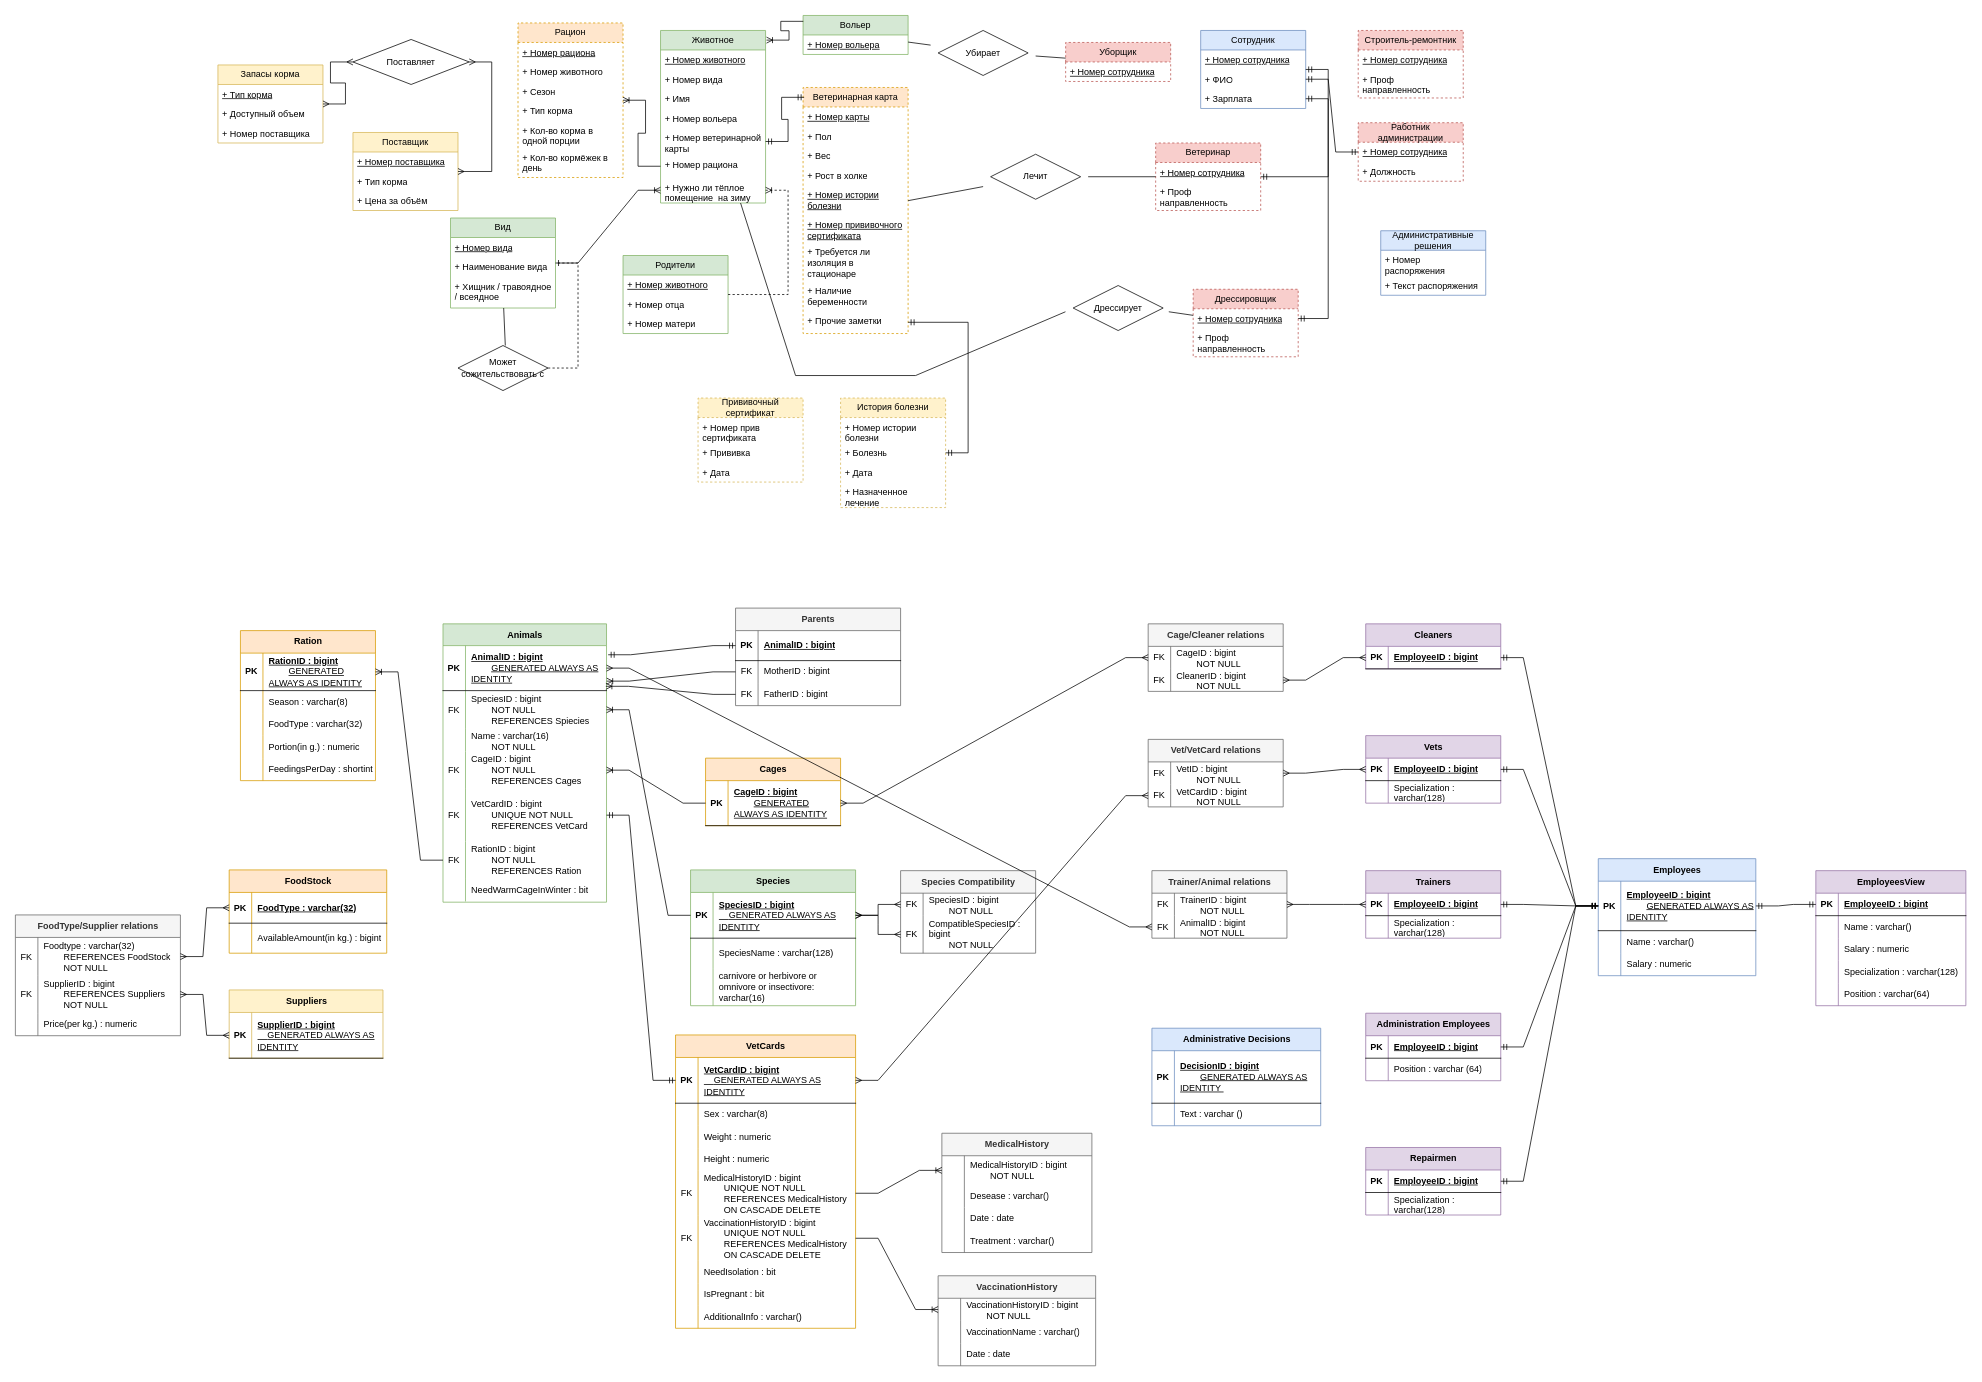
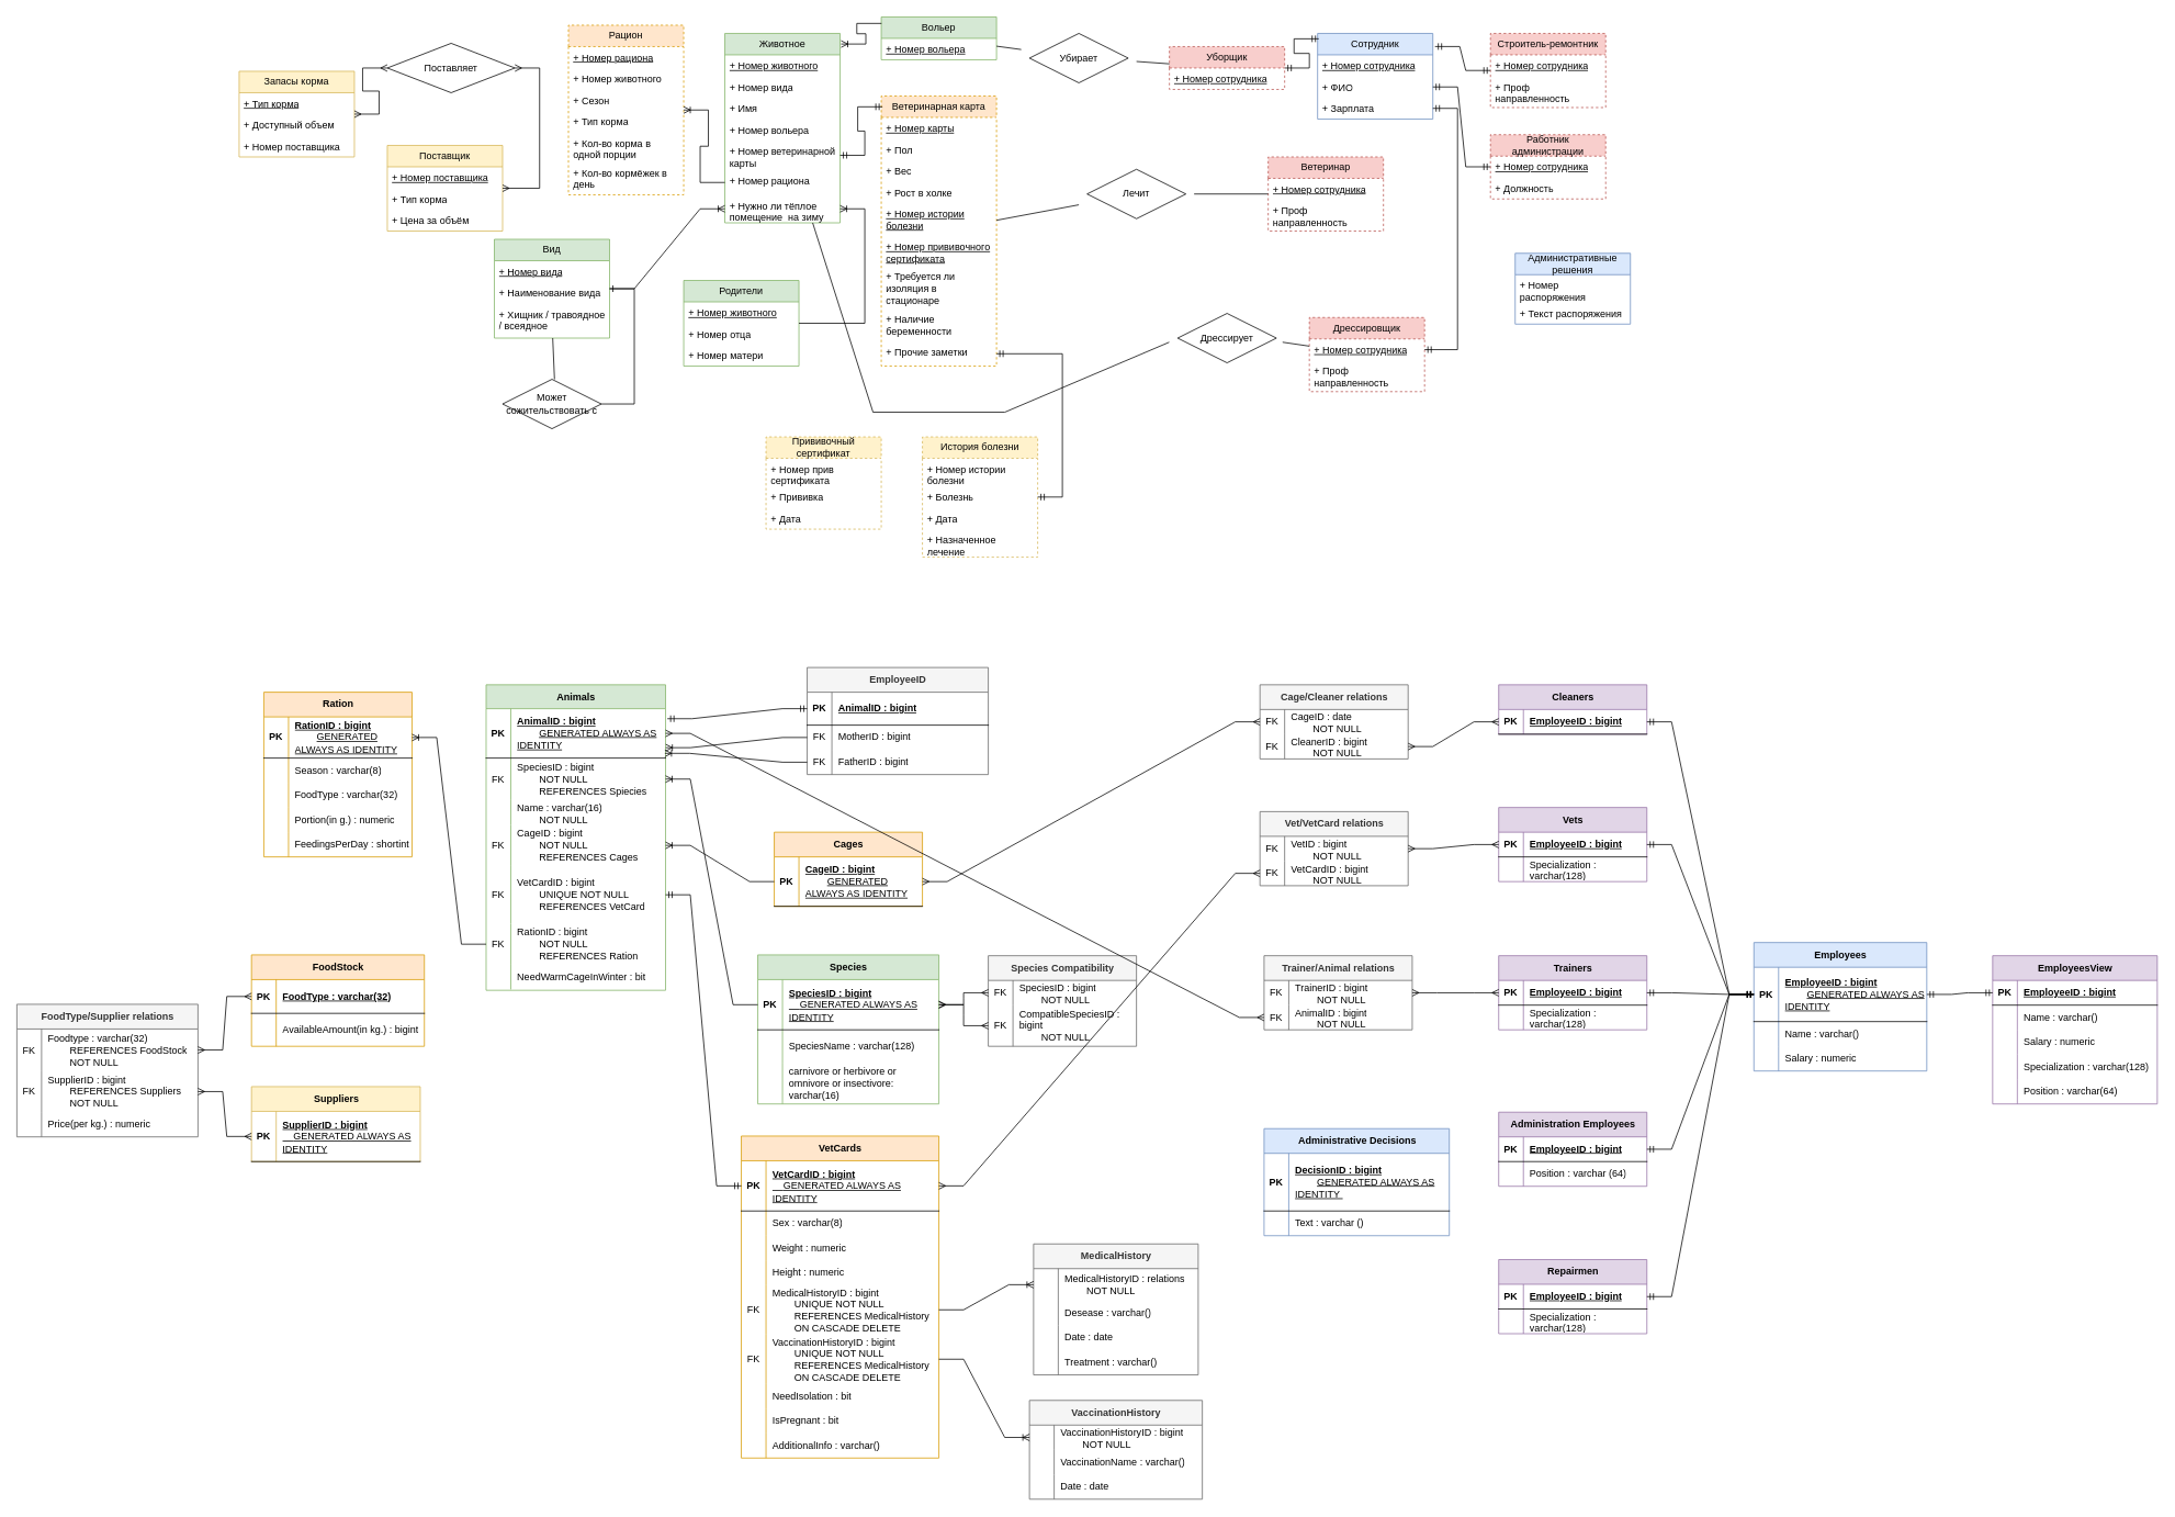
+ <mxCell id="64" value="" style="edgeStyle=entityRelationEdgeStyle;fontSize=12;html=1;endArrow=ERmandOne;startArrow=ERmandOne;rounded=0;entryX=0.01;entryY=0.063;entryDx=0;entryDy=0;entryPerimeter=0;" parent="1" source="56" target="40" edge="1"><mxGeometry width="100" height="100" relative="1" as="geometry"><mxPoint x="1410" y="280" as="sourcePoint" /><mxPoint x="1510" y="180" as="targetPoint" /></mxGeometry></mxCell>
+ <mxCell id="69" value="" style="edgeStyle=entityRelationEdgeStyle;fontSize=12;html=1;endArrow=ERmandOne;startArrow=ERmandOne;rounded=0;entryX=1.019;entryY=0.153;entryDx=0;entryDy=0;entryPerimeter=0;" parent="1" source="61" target="40" edge="1"><mxGeometry width="100" height="100" relative="1" as="geometry"><mxPoint x="1500" y="89" as="sourcePoint" /><mxPoint x="1611" y="57" as="targetPoint" /></mxGeometry></mxCell>
- <mxCell id="55" value="" style="edgeStyle=entityRelationEdgeStyle;fontSize=12;html=1;endArrow=ERmandOne;startArrow=ERmandOne;rounded=0;" parent="1" source="52" target="40" edge="1"><mxGeometry width="100" height="100" relative="1" as="geometry"><mxPoint x="1280" y="280" as="sourcePoint" /><mxPoint x="1380" y="180" as="targetPoint" /></mxGeometry></mxCell>
- <mxCell id="91" value="" style="edgeStyle=entityRelationEdgeStyle;fontSize=12;html=1;endArrow=ERoneToMany;rounded=0;dashed=1;" parent="1" source="78" target="9" edge="1"><mxGeometry width="100" height="100" relative="1" as="geometry"><mxPoint x="1040" y="290" as="sourcePoint" /><mxPoint x="1140" y="190" as="targetPoint" /></mxGeometry></mxCell>
+ <mxCell id="91" value="" style="edgeStyle=entityRelationEdgeStyle;fontSize=12;html=1;endArrow=ERoneToMany;rounded=0;" parent="1" source="78" target="9" edge="1"><mxGeometry width="100" height="100" relative="1" as="geometry"><mxPoint x="1040" y="290" as="sourcePoint" /><mxPoint x="1140" y="190" as="targetPoint" /></mxGeometry></mxCell>
- <mxCell id="331" value="" style="edgeStyle=entityRelationEdgeStyle;fontSize=12;html=1;endArrow=ERone;endFill=1;rounded=0;dashed=1;" edge="1" parent="1" source="330" target="31"><mxGeometry width="100" height="100" relative="1" as="geometry"><mxPoint x="620" y="540" as="sourcePoint" /><mxPoint x="720" y="440" as="targetPoint" /></mxGeometry></mxCell>
+ <mxCell id="331" value="" style="edgeStyle=entityRelationEdgeStyle;fontSize=12;html=1;endArrow=ERone;endFill=1;rounded=0;" edge="1" parent="1" source="330" target="31"><mxGeometry width="100" height="100" relative="1" as="geometry"><mxPoint x="620" y="540" as="sourcePoint" /><mxPoint x="720" y="440" as="targetPoint" /></mxGeometry></mxCell>
- <mxCell id="115" value="Parents" style="shape=table;startSize=30;container=1;collapsible=1;childLayout=tableLayout;fixedRows=1;rowLines=0;fontStyle=1;align=center;resizeLast=1;html=1;fillColor=#f5f5f5;fontColor=#333333;strokeColor=#666666;" parent="1" vertex="1"><mxGeometry x="980" y="810" width="220" height="130" as="geometry" /></mxCell>
+ <mxCell id="115" value="EmployeeID" style="shape=table;startSize=30;container=1;collapsible=1;childLayout=tableLayout;fixedRows=1;rowLines=0;fontStyle=1;align=center;resizeLast=1;html=1;fillColor=#f5f5f5;fontColor=#333333;strokeColor=#666666;" parent="1" vertex="1"><mxGeometry x="980" y="810" width="220" height="130" as="geometry" /></mxCell>
- <mxCell id="241" value="&lt;div&gt;CageID : bigint&lt;/div&gt;&lt;span style=&quot;white-space: pre;&quot;&gt;&#09;&lt;/span&gt;NOT NULL" style="shape=partialRectangle;connectable=0;fillColor=none;top=0;left=0;bottom=0;right=0;align=left;spacingLeft=6;overflow=hidden;whiteSpace=wrap;html=1;" parent="239" vertex="1"><mxGeometry x="30" width="150" height="30" as="geometry"><mxRectangle width="150" height="30" as="alternateBounds" /></mxGeometry></mxCell>
+ <mxCell id="241" value="&lt;div&gt;CageID : date&lt;/div&gt;&lt;span style=&quot;white-space: pre;&quot;&gt;&#09;&lt;/span&gt;NOT NULL" style="shape=partialRectangle;connectable=0;fillColor=none;top=0;left=0;bottom=0;right=0;align=left;spacingLeft=6;overflow=hidden;whiteSpace=wrap;html=1;" parent="239" vertex="1"><mxGeometry x="30" width="150" height="30" as="geometry"><mxRectangle width="150" height="30" as="alternateBounds" /></mxGeometry></mxCell>
- <mxCell id="183" value="&lt;div&gt;MedicalHistoryID : bigint&lt;/div&gt;&lt;div&gt;&lt;span style=&quot;white-space: pre;&quot;&gt;&#09;&lt;/span&gt;NOT NULL&lt;br&gt;&lt;/div&gt;" style="shape=partialRectangle;connectable=0;fillColor=none;top=0;left=0;bottom=0;right=0;align=left;spacingLeft=6;overflow=hidden;whiteSpace=wrap;html=1;" parent="181" vertex="1"><mxGeometry x="30" width="170" height="39" as="geometry"><mxRectangle width="170" height="39" as="alternateBounds" /></mxGeometry></mxCell>
+ <mxCell id="183" value="&lt;div&gt;MedicalHistoryID : relations&lt;/div&gt;&lt;div&gt;&lt;span style=&quot;white-space: pre;&quot;&gt;&#09;&lt;/span&gt;NOT NULL&lt;br&gt;&lt;/div&gt;" style="shape=partialRectangle;connectable=0;fillColor=none;top=0;left=0;bottom=0;right=0;align=left;spacingLeft=6;overflow=hidden;whiteSpace=wrap;html=1;" parent="181" vertex="1"><mxGeometry x="30" width="170" height="39" as="geometry"><mxRectangle width="170" height="39" as="alternateBounds" /></mxGeometry></mxCell>
